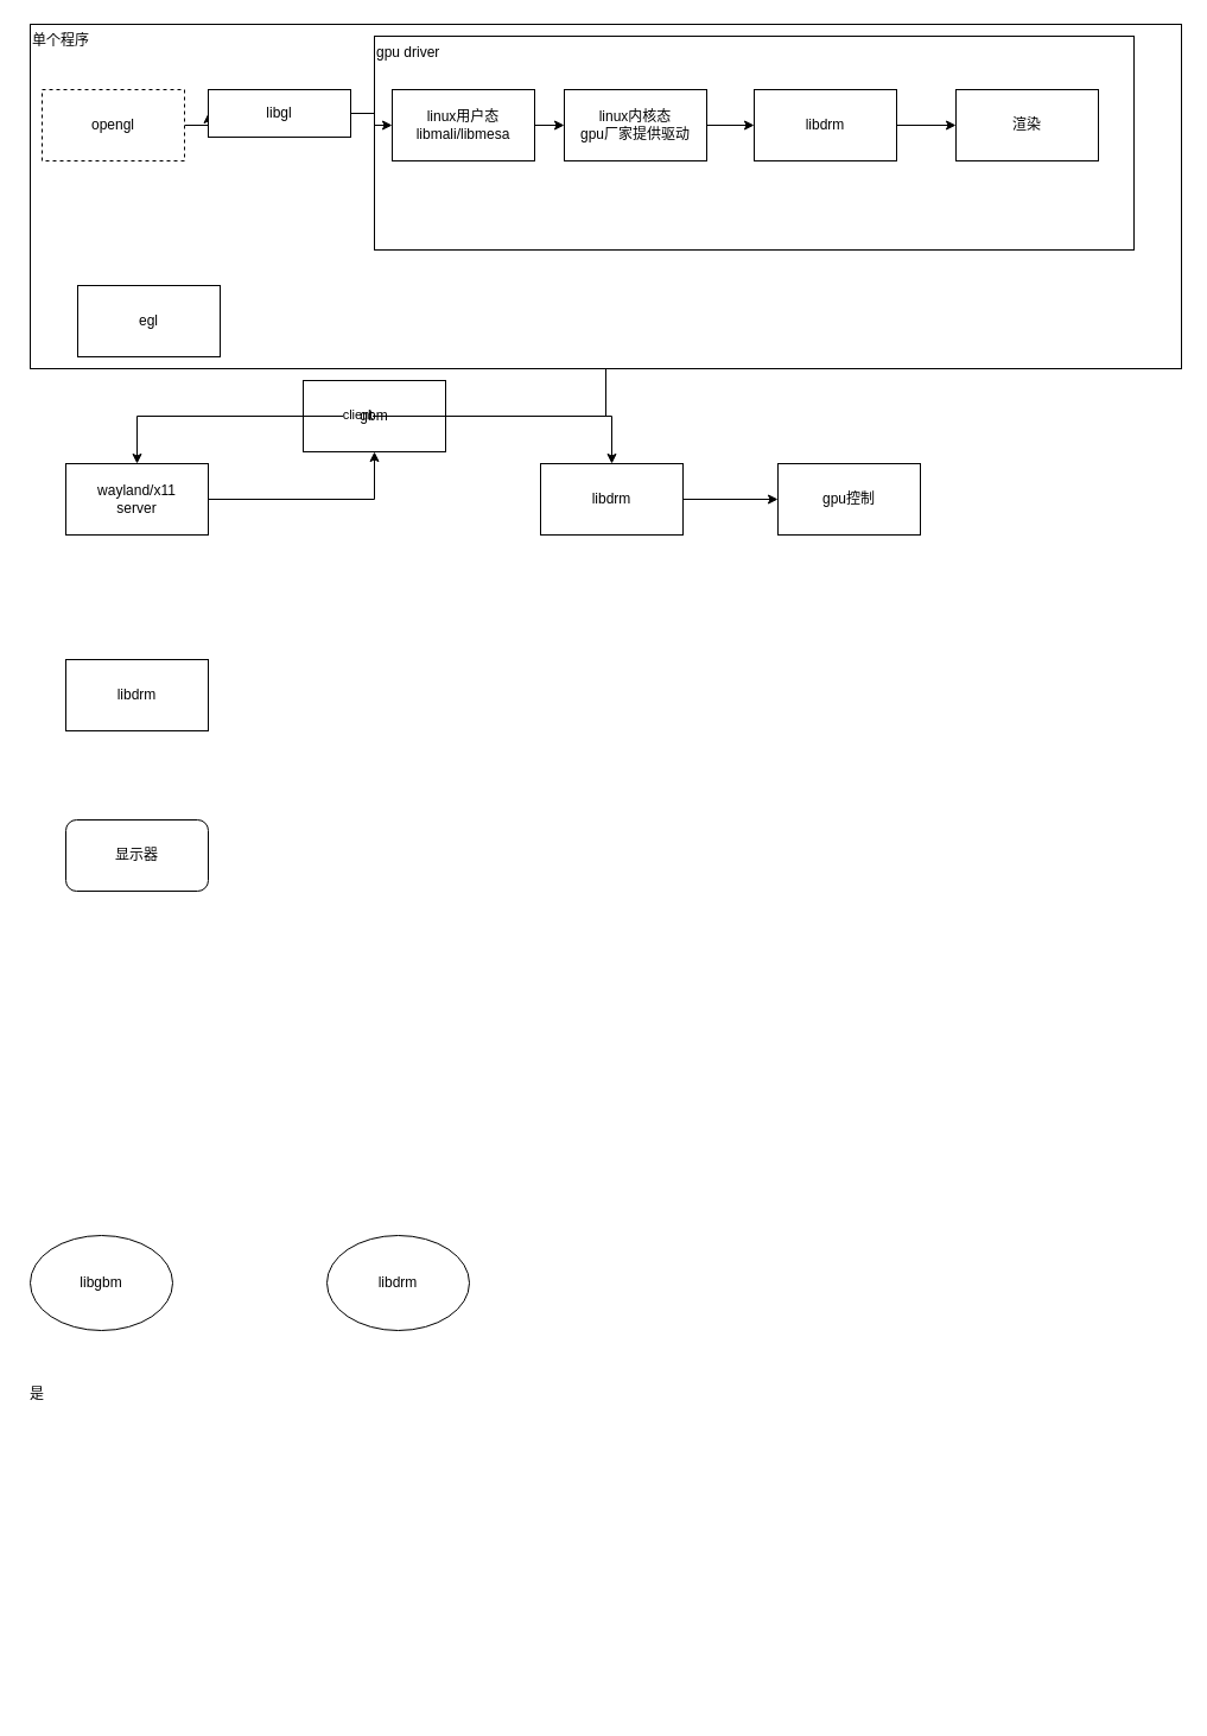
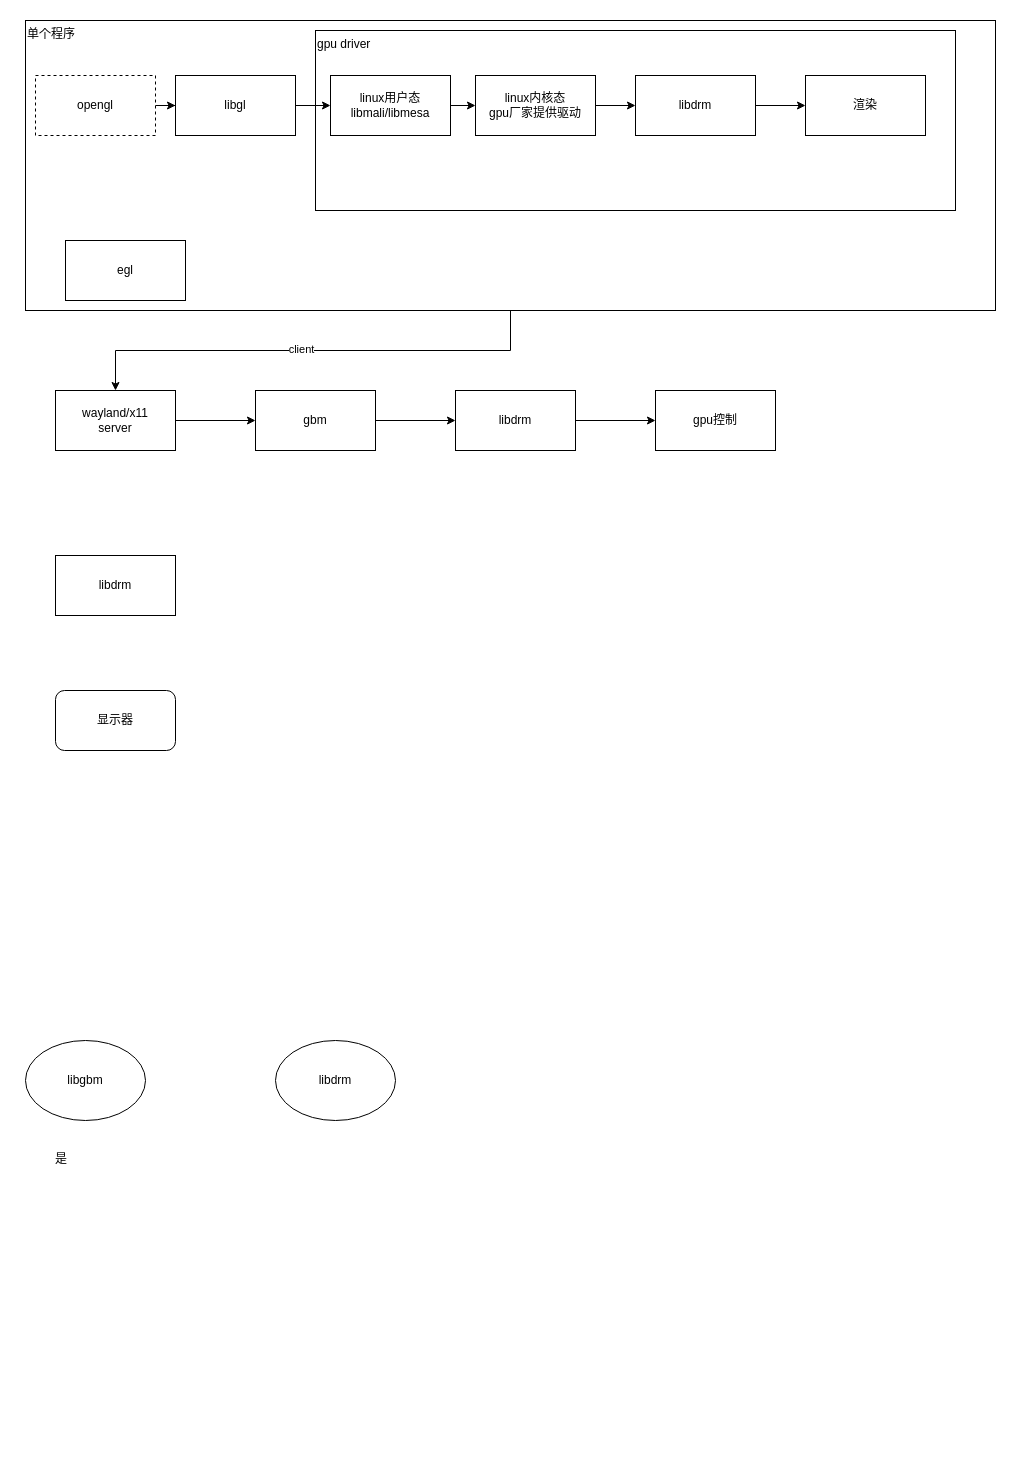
- <mxCell id="9" value="libgl" style="whiteSpace=wrap;html=1;rounded=0;" parent="1" vertex="1"><mxGeometry x="175" y="75" width="120" height="40" as="geometry" /></mxCell>
+ <mxCell id="9" value="libgl" style="whiteSpace=wrap;html=1;rounded=0;" parent="1" vertex="1"><mxGeometry x="175" y="75" width="120" height="60" as="geometry" /></mxCell>
- <mxCell id="17" value="gbm" style="whiteSpace=wrap;html=1;fillColor=none;rounded=0;" parent="1" vertex="1"><mxGeometry x="255" y="320" width="120" height="60" as="geometry" /></mxCell>
+ <mxCell id="17" value="gbm" style="whiteSpace=wrap;html=1;fillColor=none;rounded=0;" parent="1" vertex="1"><mxGeometry x="255" y="390" width="120" height="60" as="geometry" /></mxCell>
- <mxCell id="29" value="&lt;h1&gt;&lt;span style=&quot;background-color: initial; font-size: 12px; font-weight: normal;&quot;&gt;是&lt;/span&gt;&lt;br&gt;&lt;/h1&gt;" style="text;html=1;strokeColor=none;fillColor=none;spacing=5;spacingTop=-20;whiteSpace=wrap;overflow=hidden;rounded=0;" vertex="1" parent="1"><mxGeometry x="20" y="1150" width="235" height="290" as="geometry" /></mxCell>
+ <mxCell id="29" value="&lt;h1&gt;&lt;span style=&quot;background-color: initial; font-size: 12px; font-weight: normal;&quot;&gt;是&lt;/span&gt;&lt;br&gt;&lt;/h1&gt;" style="text;html=1;strokeColor=none;fillColor=none;spacing=5;spacingTop=-20;whiteSpace=wrap;overflow=hidden;rounded=0;" vertex="1" parent="1"><mxGeometry x="50" y="1135" width="235" height="290" as="geometry" /></mxCell>
